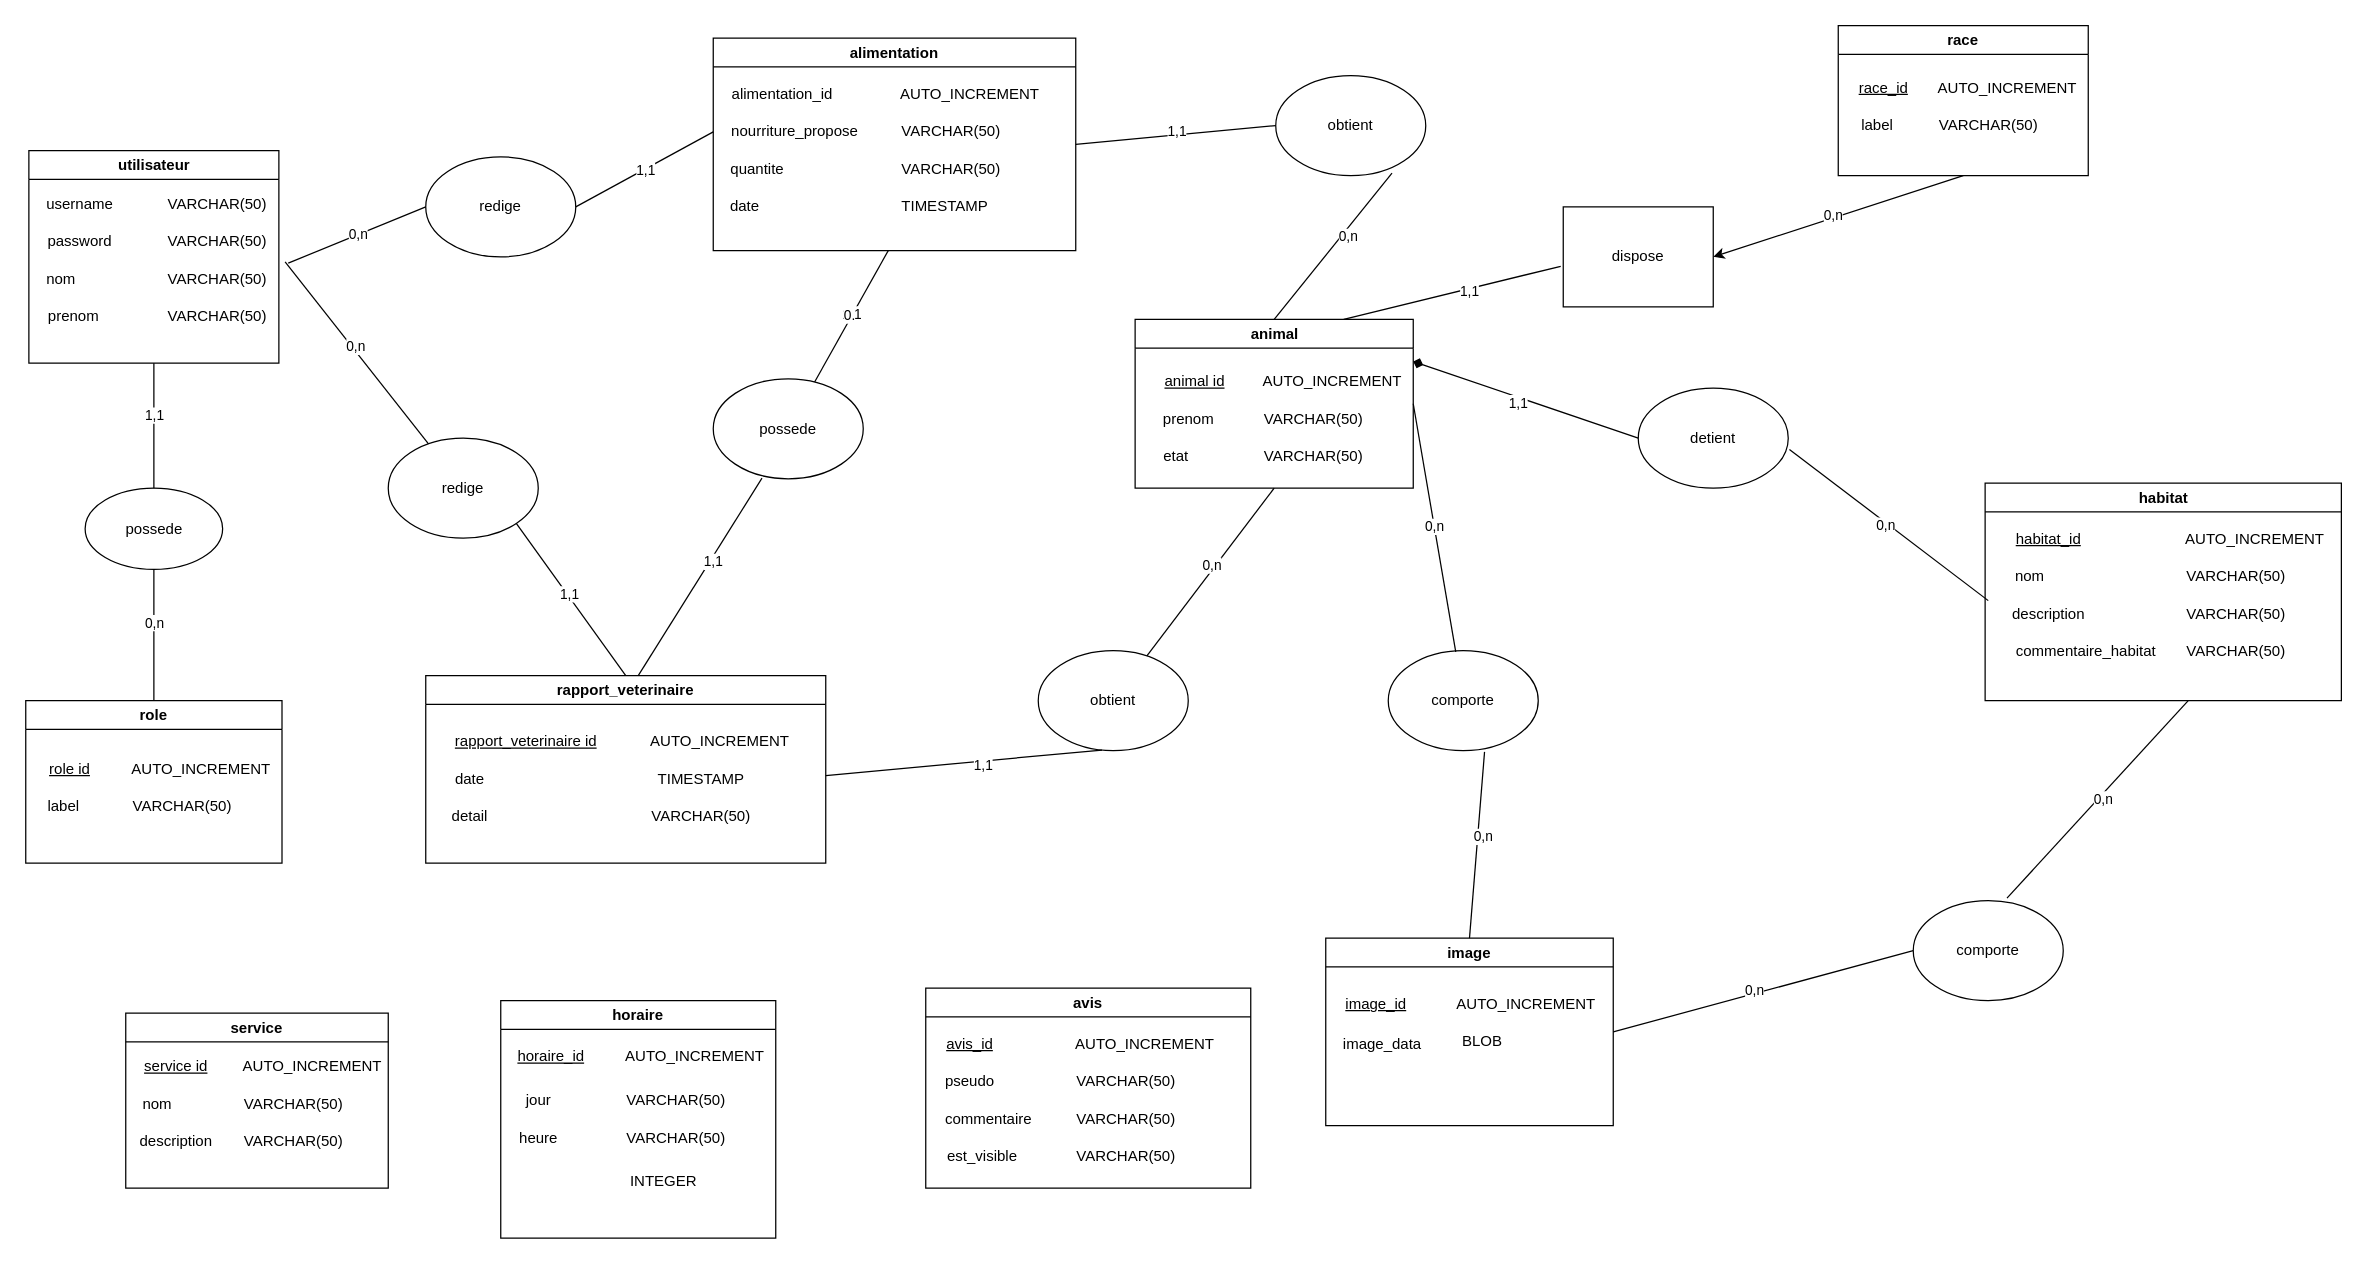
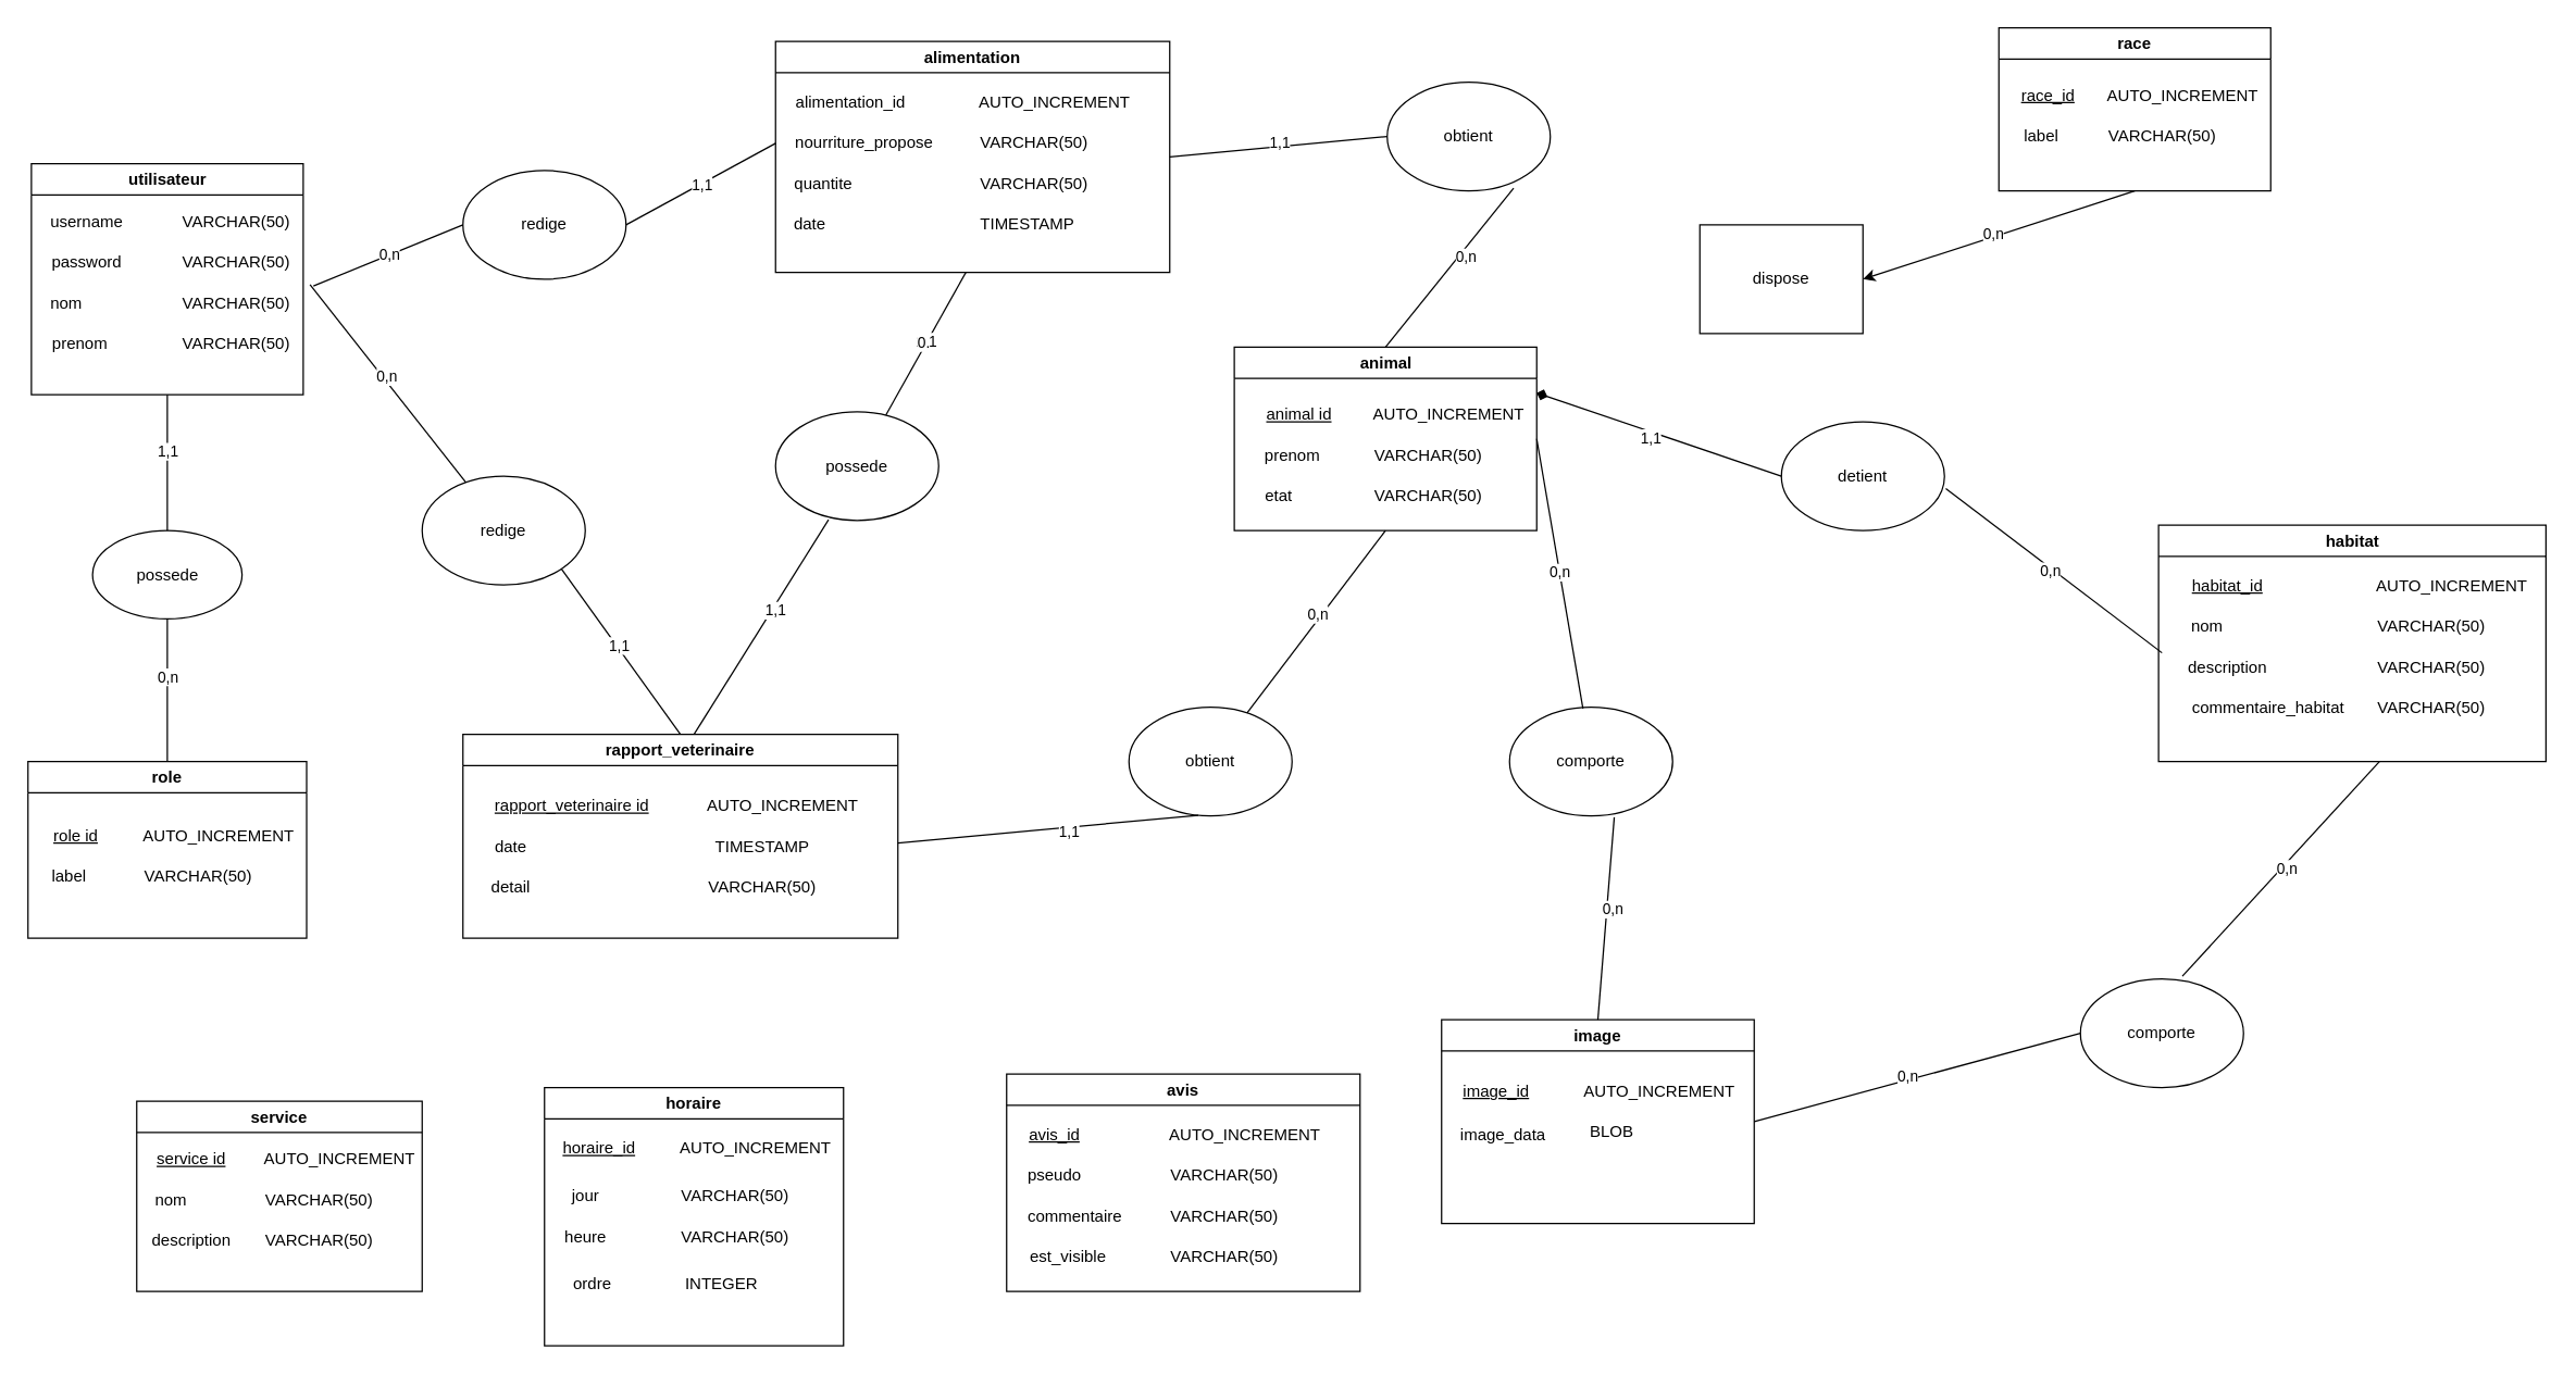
- <mxCell id="111" value="" style="endArrow=none;html=1;rounded=0;entryX=-0.017;entryY=0.594;entryDx=0;entryDy=0;entryPerimeter=0;exitX=0.75;exitY=0;exitDx=0;exitDy=0;" parent="1" source="30" target="110" edge="1"><mxGeometry width="50" height="50" relative="1" as="geometry"><mxPoint x="1130" y="289" as="sourcePoint" /><mxPoint x="910" y="290" as="targetPoint" /></mxGeometry></mxCell>
- <mxCell id="112" value="1,1" style="edgeLabel;html=1;align=center;verticalAlign=middle;resizable=0;points=[];" parent="111" vertex="1" connectable="0"><mxGeometry x="0.155" y="-2" relative="1" as="geometry"><mxPoint as="offset" /></mxGeometry></mxCell>
+ <mxCell id="132" value="ordre" style="text;html=1;align=center;verticalAlign=middle;resizable=0;points=[];autosize=1;strokeColor=none;fillColor=none;" vertex="1" parent="125"><mxGeometry x="10" y="130" width="50" height="30" as="geometry" /></mxCell>
